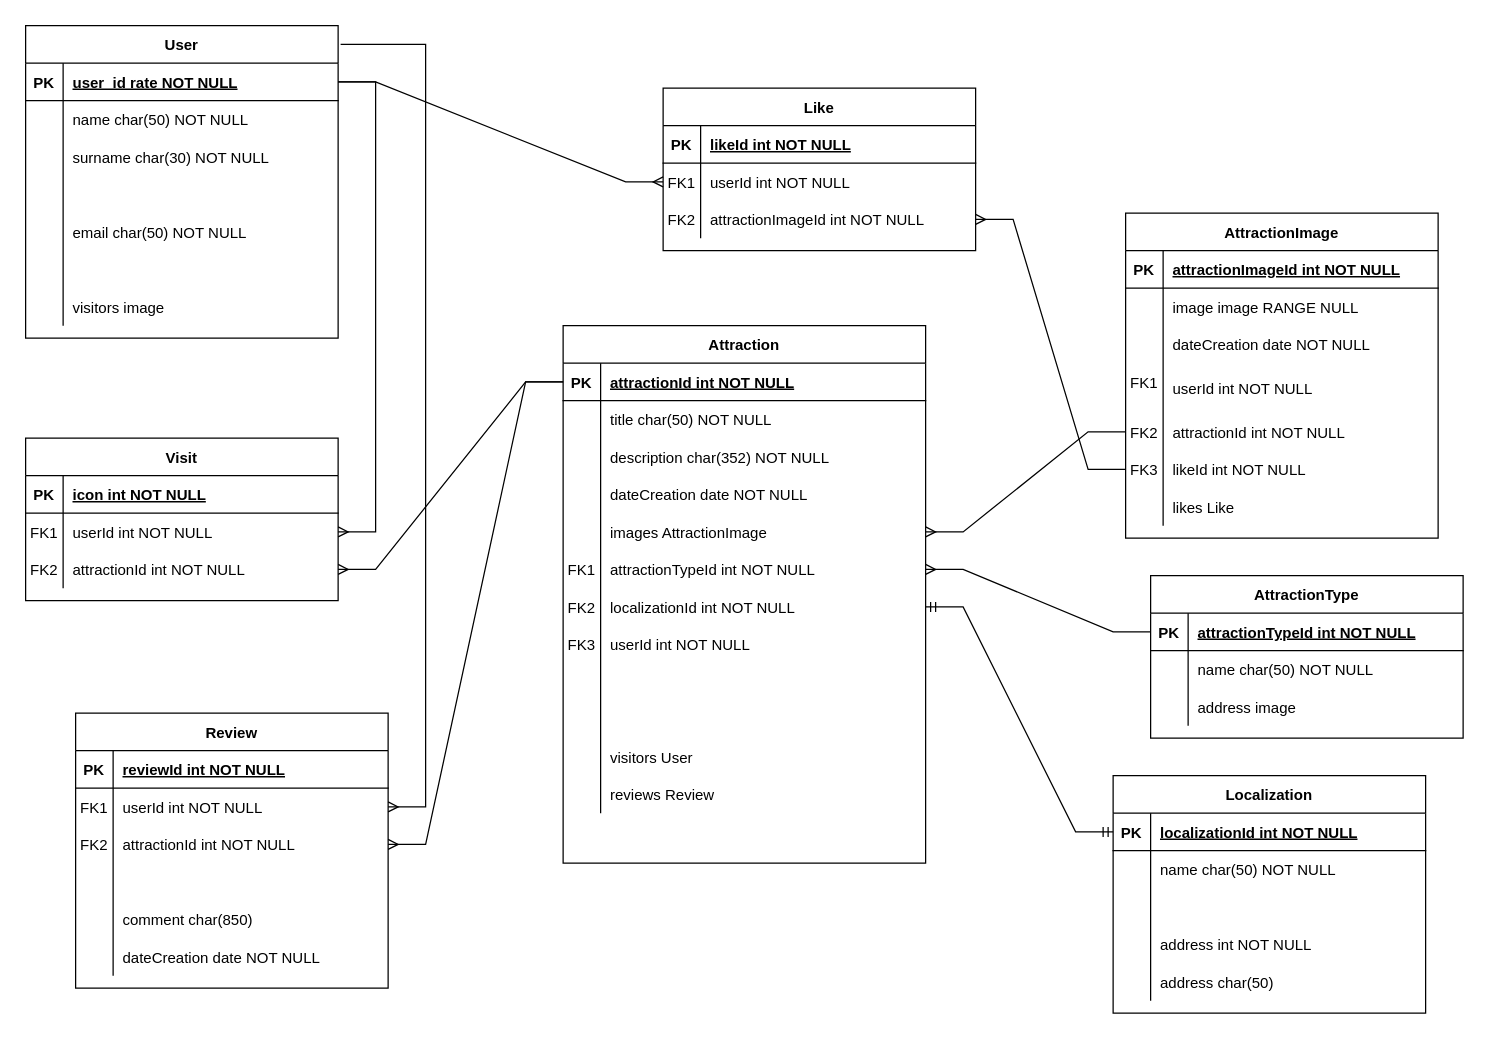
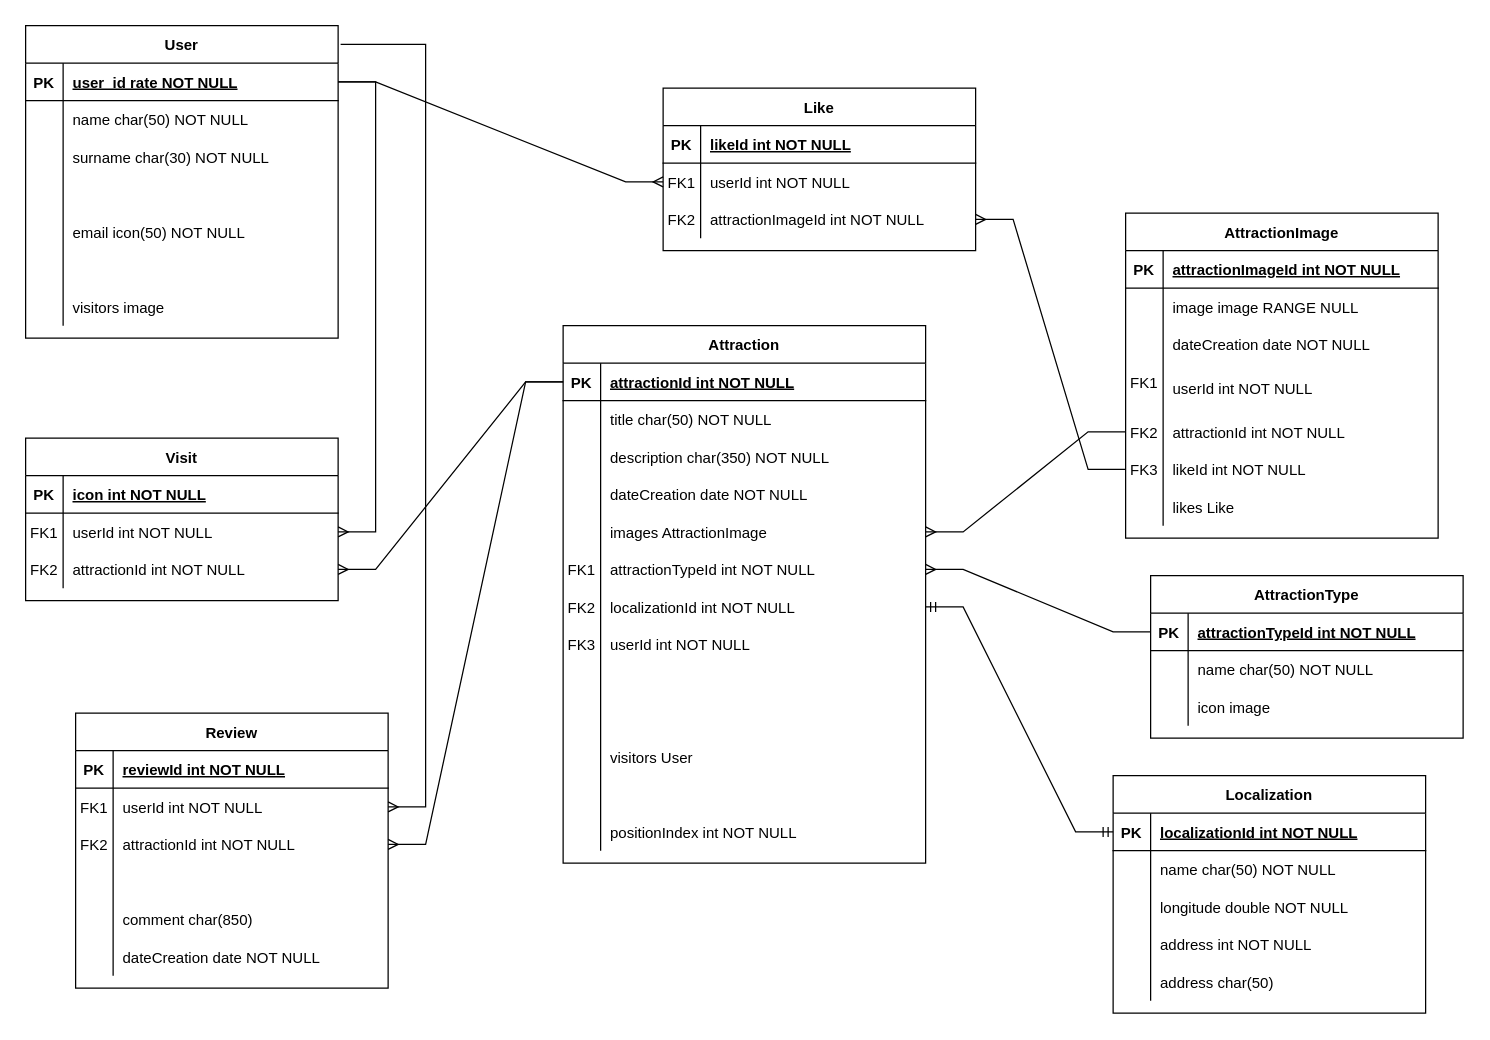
- <mxCell id="16" value="email char(50) NOT NULL" style="shape=partialRectangle;overflow=hidden;connectable=0;fillColor=none;top=0;left=0;bottom=0;right=0;align=left;spacingLeft=6;" parent="14" vertex="1"><mxGeometry x="30" width="220" height="30" as="geometry"><mxRectangle width="220" height="30" as="alternateBounds" /></mxGeometry></mxCell>
+ <mxCell id="16" value="email icon(50) NOT NULL" style="shape=partialRectangle;overflow=hidden;connectable=0;fillColor=none;top=0;left=0;bottom=0;right=0;align=left;spacingLeft=6;" parent="14" vertex="1"><mxGeometry x="30" width="220" height="30" as="geometry"><mxRectangle width="220" height="30" as="alternateBounds" /></mxGeometry></mxCell>
- <mxCell id="31" value="description char(352) NOT NULL" style="shape=partialRectangle;overflow=hidden;connectable=0;fillColor=none;top=0;left=0;bottom=0;right=0;align=left;spacingLeft=6;" parent="29" vertex="1"><mxGeometry x="30" width="260" height="30" as="geometry"><mxRectangle width="260" height="30" as="alternateBounds" /></mxGeometry></mxCell>
+ <mxCell id="31" value="description char(350) NOT NULL" style="shape=partialRectangle;overflow=hidden;connectable=0;fillColor=none;top=0;left=0;bottom=0;right=0;align=left;spacingLeft=6;" parent="29" vertex="1"><mxGeometry x="30" width="260" height="30" as="geometry"><mxRectangle width="260" height="30" as="alternateBounds" /></mxGeometry></mxCell>
- <mxCell id="98" value="address image" style="shape=partialRectangle;overflow=hidden;connectable=0;fillColor=none;top=0;left=0;bottom=0;right=0;align=left;spacingLeft=6;" vertex="1" parent="96"><mxGeometry x="30" width="220" height="30" as="geometry"><mxRectangle width="220" height="30" as="alternateBounds" /></mxGeometry></mxCell>
+ <mxCell id="98" value="icon image" style="shape=partialRectangle;overflow=hidden;connectable=0;fillColor=none;top=0;left=0;bottom=0;right=0;align=left;spacingLeft=6;" vertex="1" parent="96"><mxGeometry x="30" width="220" height="30" as="geometry"><mxRectangle width="220" height="30" as="alternateBounds" /></mxGeometry></mxCell>
- <mxCell id="56" value="reviews Review" style="shape=partialRectangle;overflow=hidden;connectable=0;fillColor=none;top=0;left=0;bottom=0;right=0;align=left;spacingLeft=6;" vertex="1" parent="54"><mxGeometry x="30" width="260" height="30" as="geometry"><mxRectangle width="260" height="30" as="alternateBounds" /></mxGeometry></mxCell>
+ <mxCell id="59" value="positionIndex int NOT NULL" style="shape=partialRectangle;overflow=hidden;connectable=0;fillColor=none;top=0;left=0;bottom=0;right=0;align=left;spacingLeft=6;" vertex="1" parent="57"><mxGeometry x="30" width="260" height="30" as="geometry"><mxRectangle width="260" height="30" as="alternateBounds" /></mxGeometry></mxCell>
+ <mxCell id="69" value="longitude double NOT NULL" style="shape=partialRectangle;overflow=hidden;connectable=0;fillColor=none;top=0;left=0;bottom=0;right=0;align=left;spacingLeft=6;" parent="67" vertex="1"><mxGeometry x="30" width="220" height="30" as="geometry"><mxRectangle width="220" height="30" as="alternateBounds" /></mxGeometry></mxCell>
